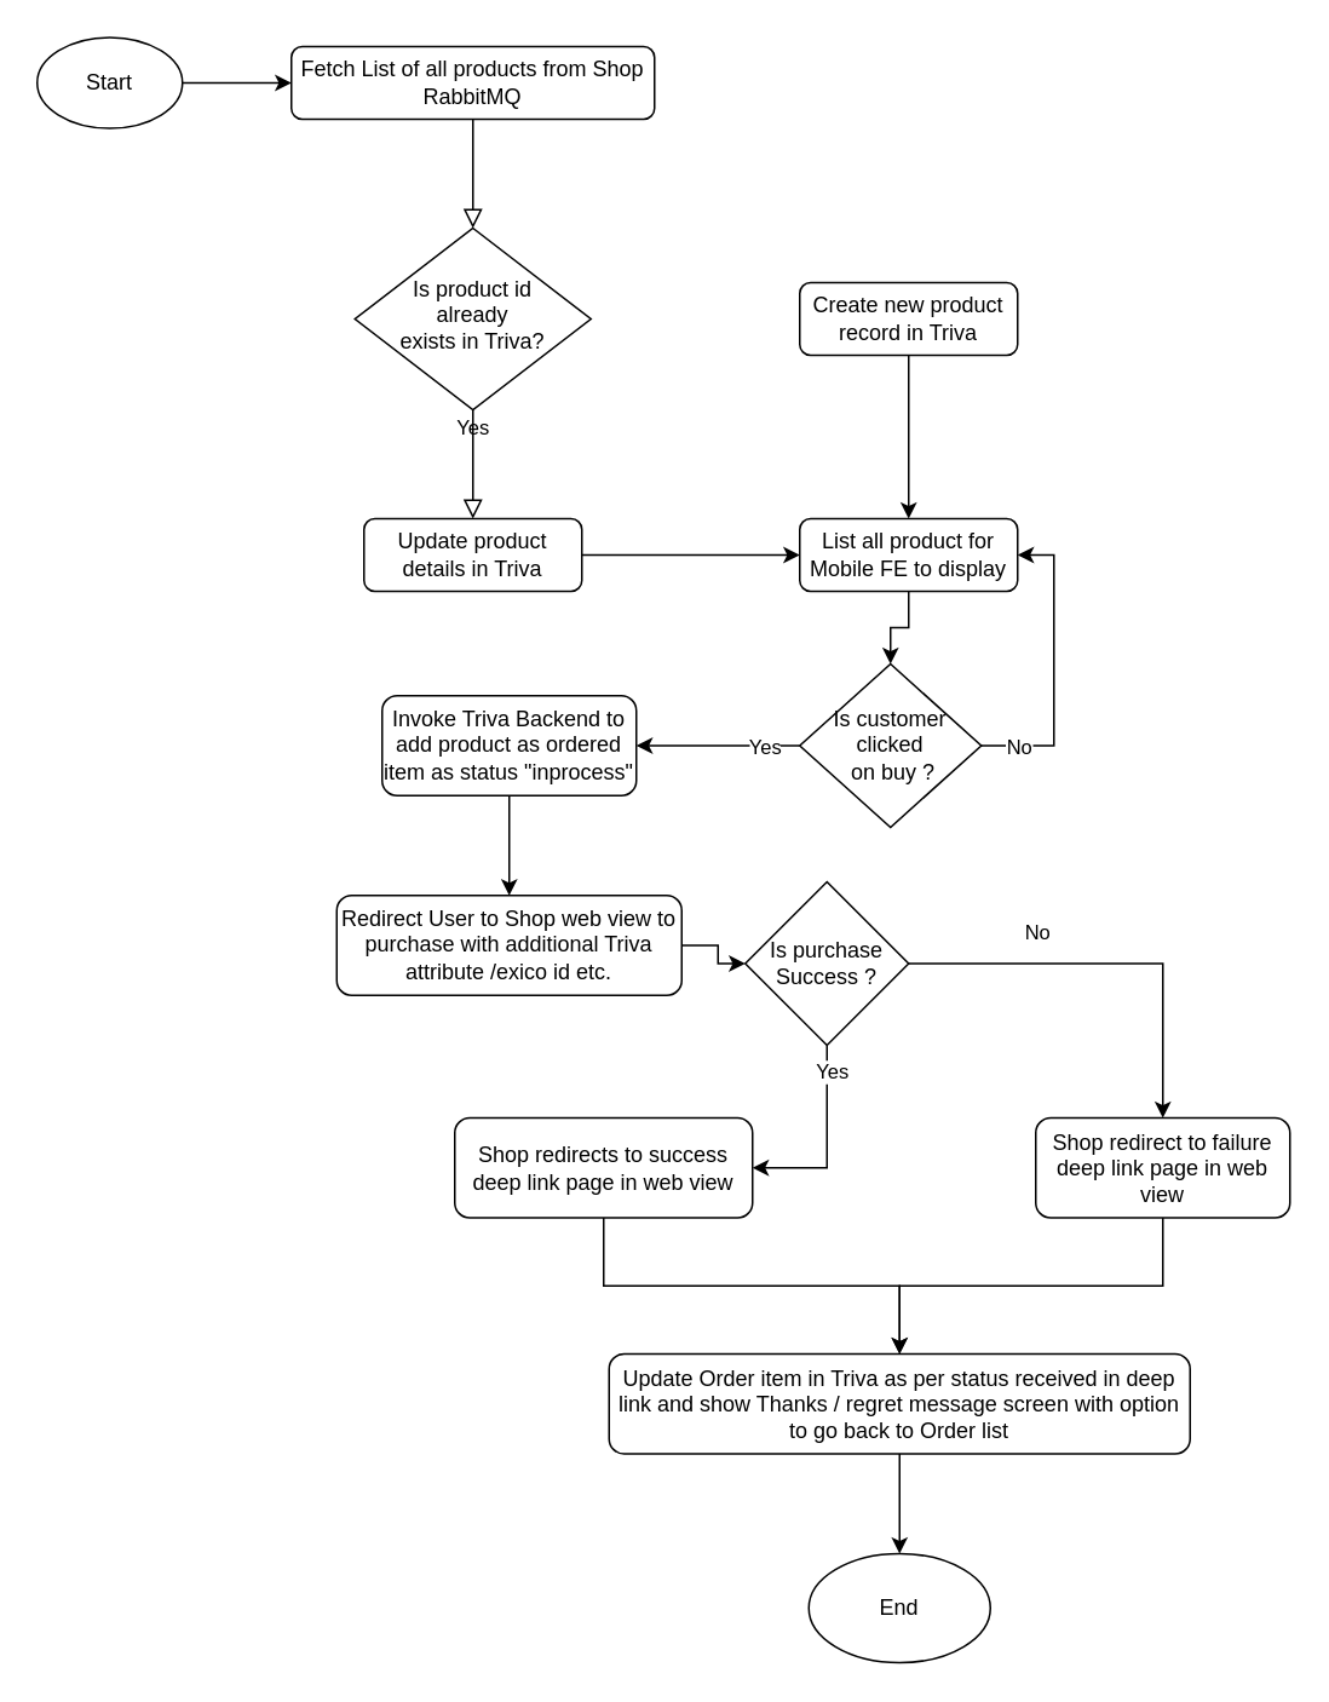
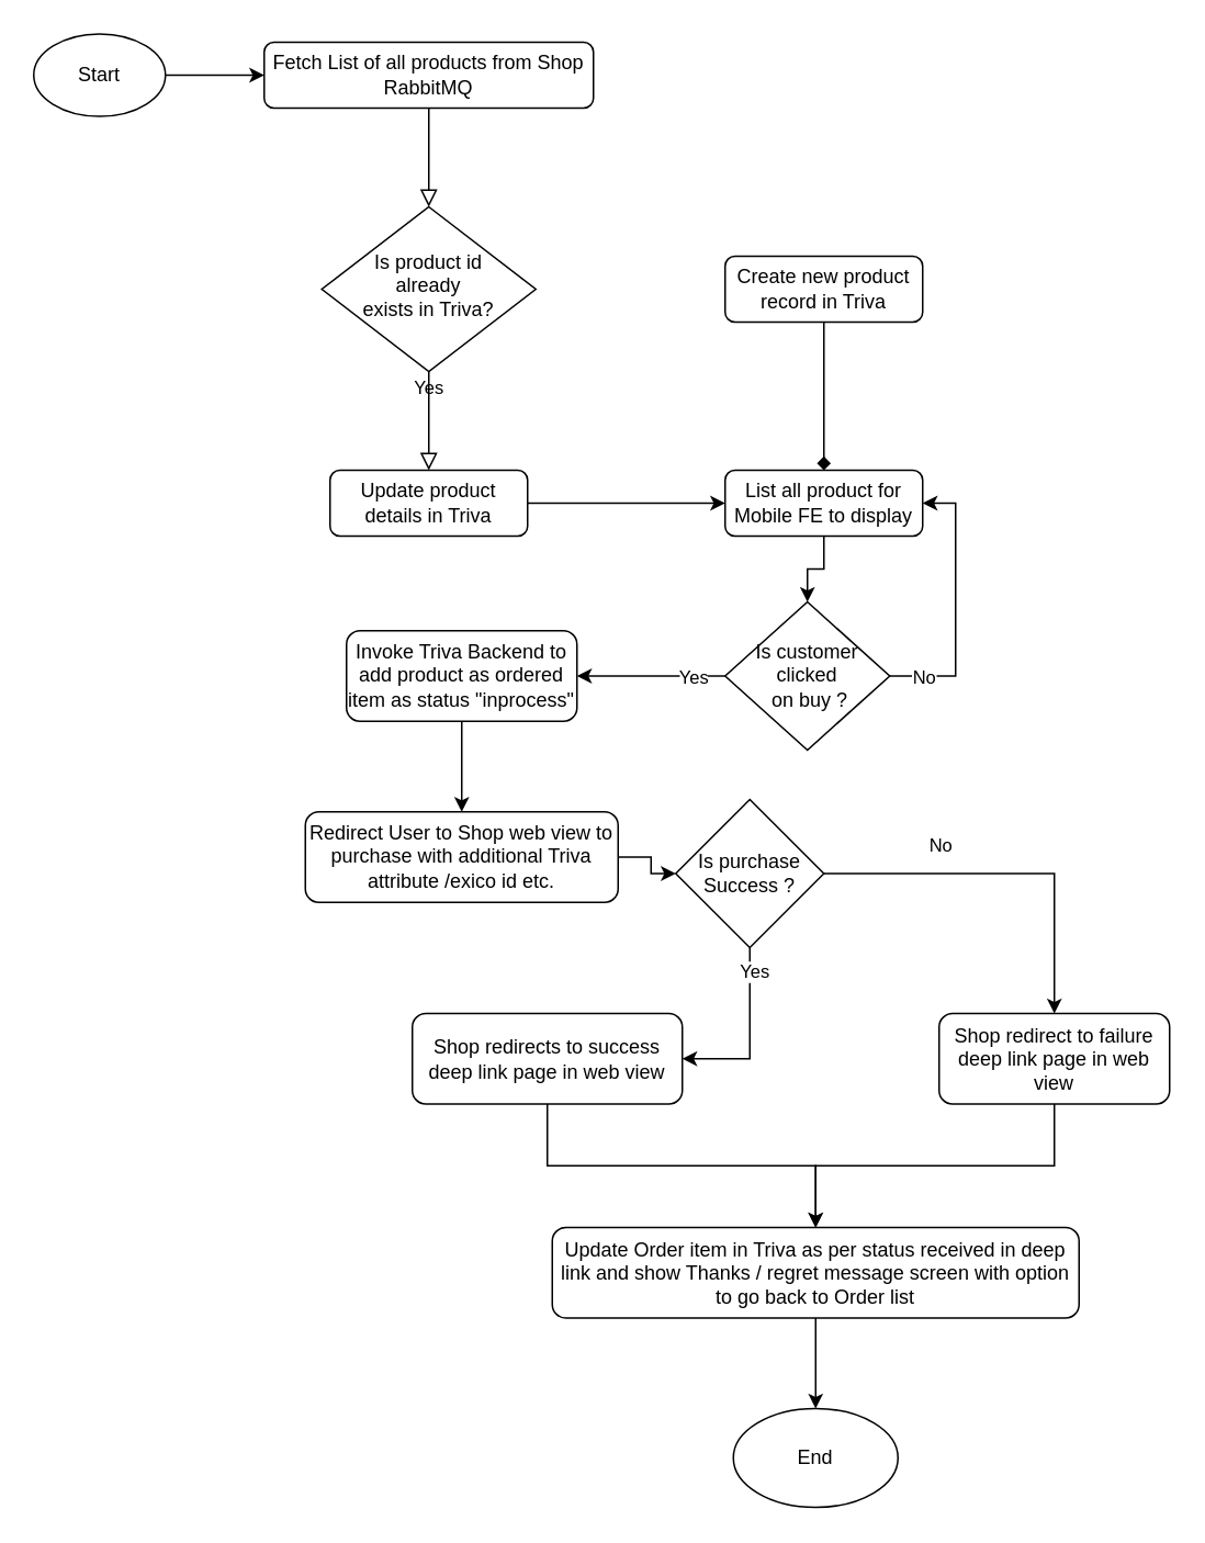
- <mxCell id="6" value="" style="edgeStyle=orthogonalEdgeStyle;rounded=0;orthogonalLoop=1;jettySize=auto;html=1;" edge="1" parent="1" source="7" target="13"><mxGeometry relative="1" as="geometry" /></mxCell>
+ <mxCell id="6" value="" style="edgeStyle=orthogonalEdgeStyle;rounded=0;orthogonalLoop=1;jettySize=auto;html=1;endArrow=diamond;" edge="1" parent="1" source="7" target="13"><mxGeometry relative="1" as="geometry" /></mxCell>
